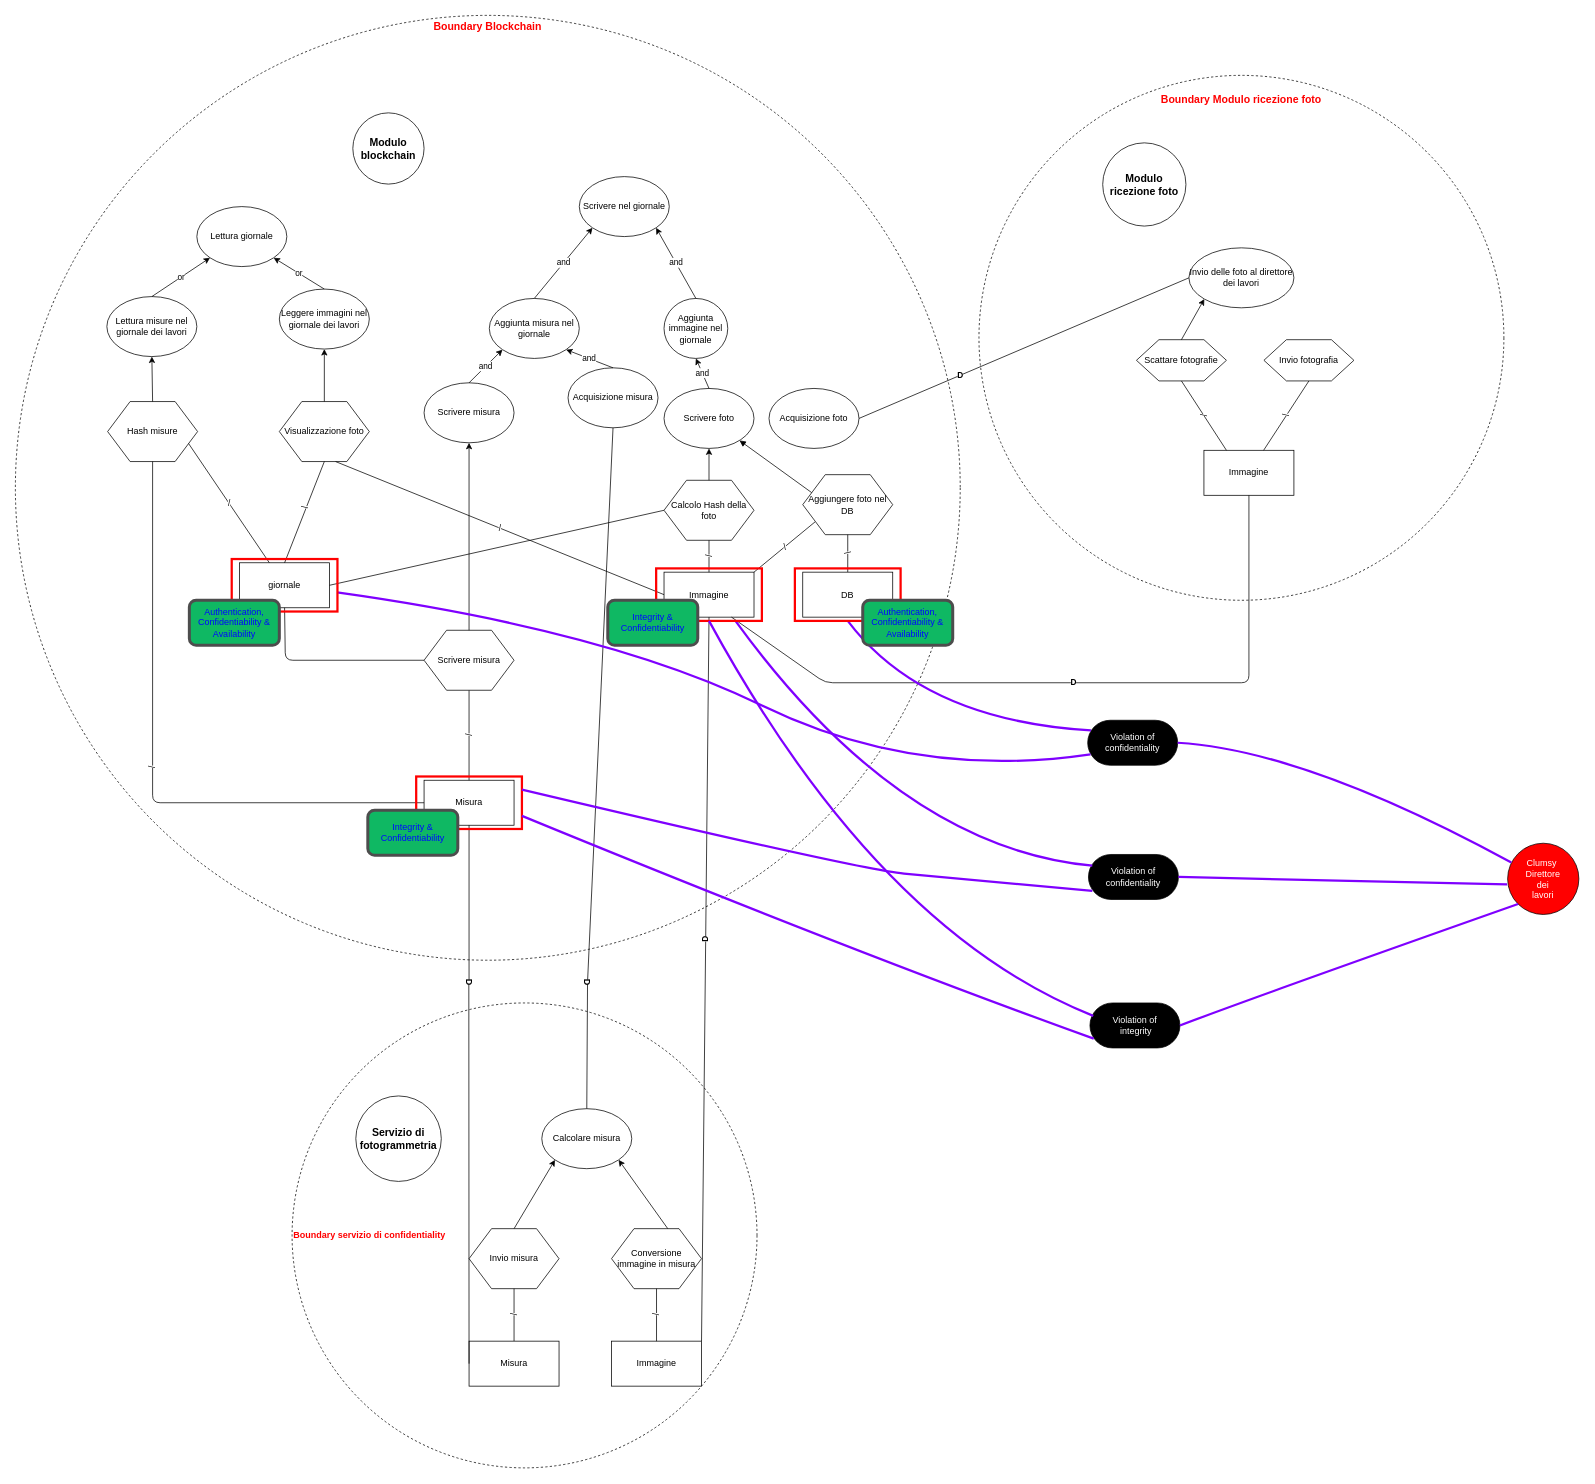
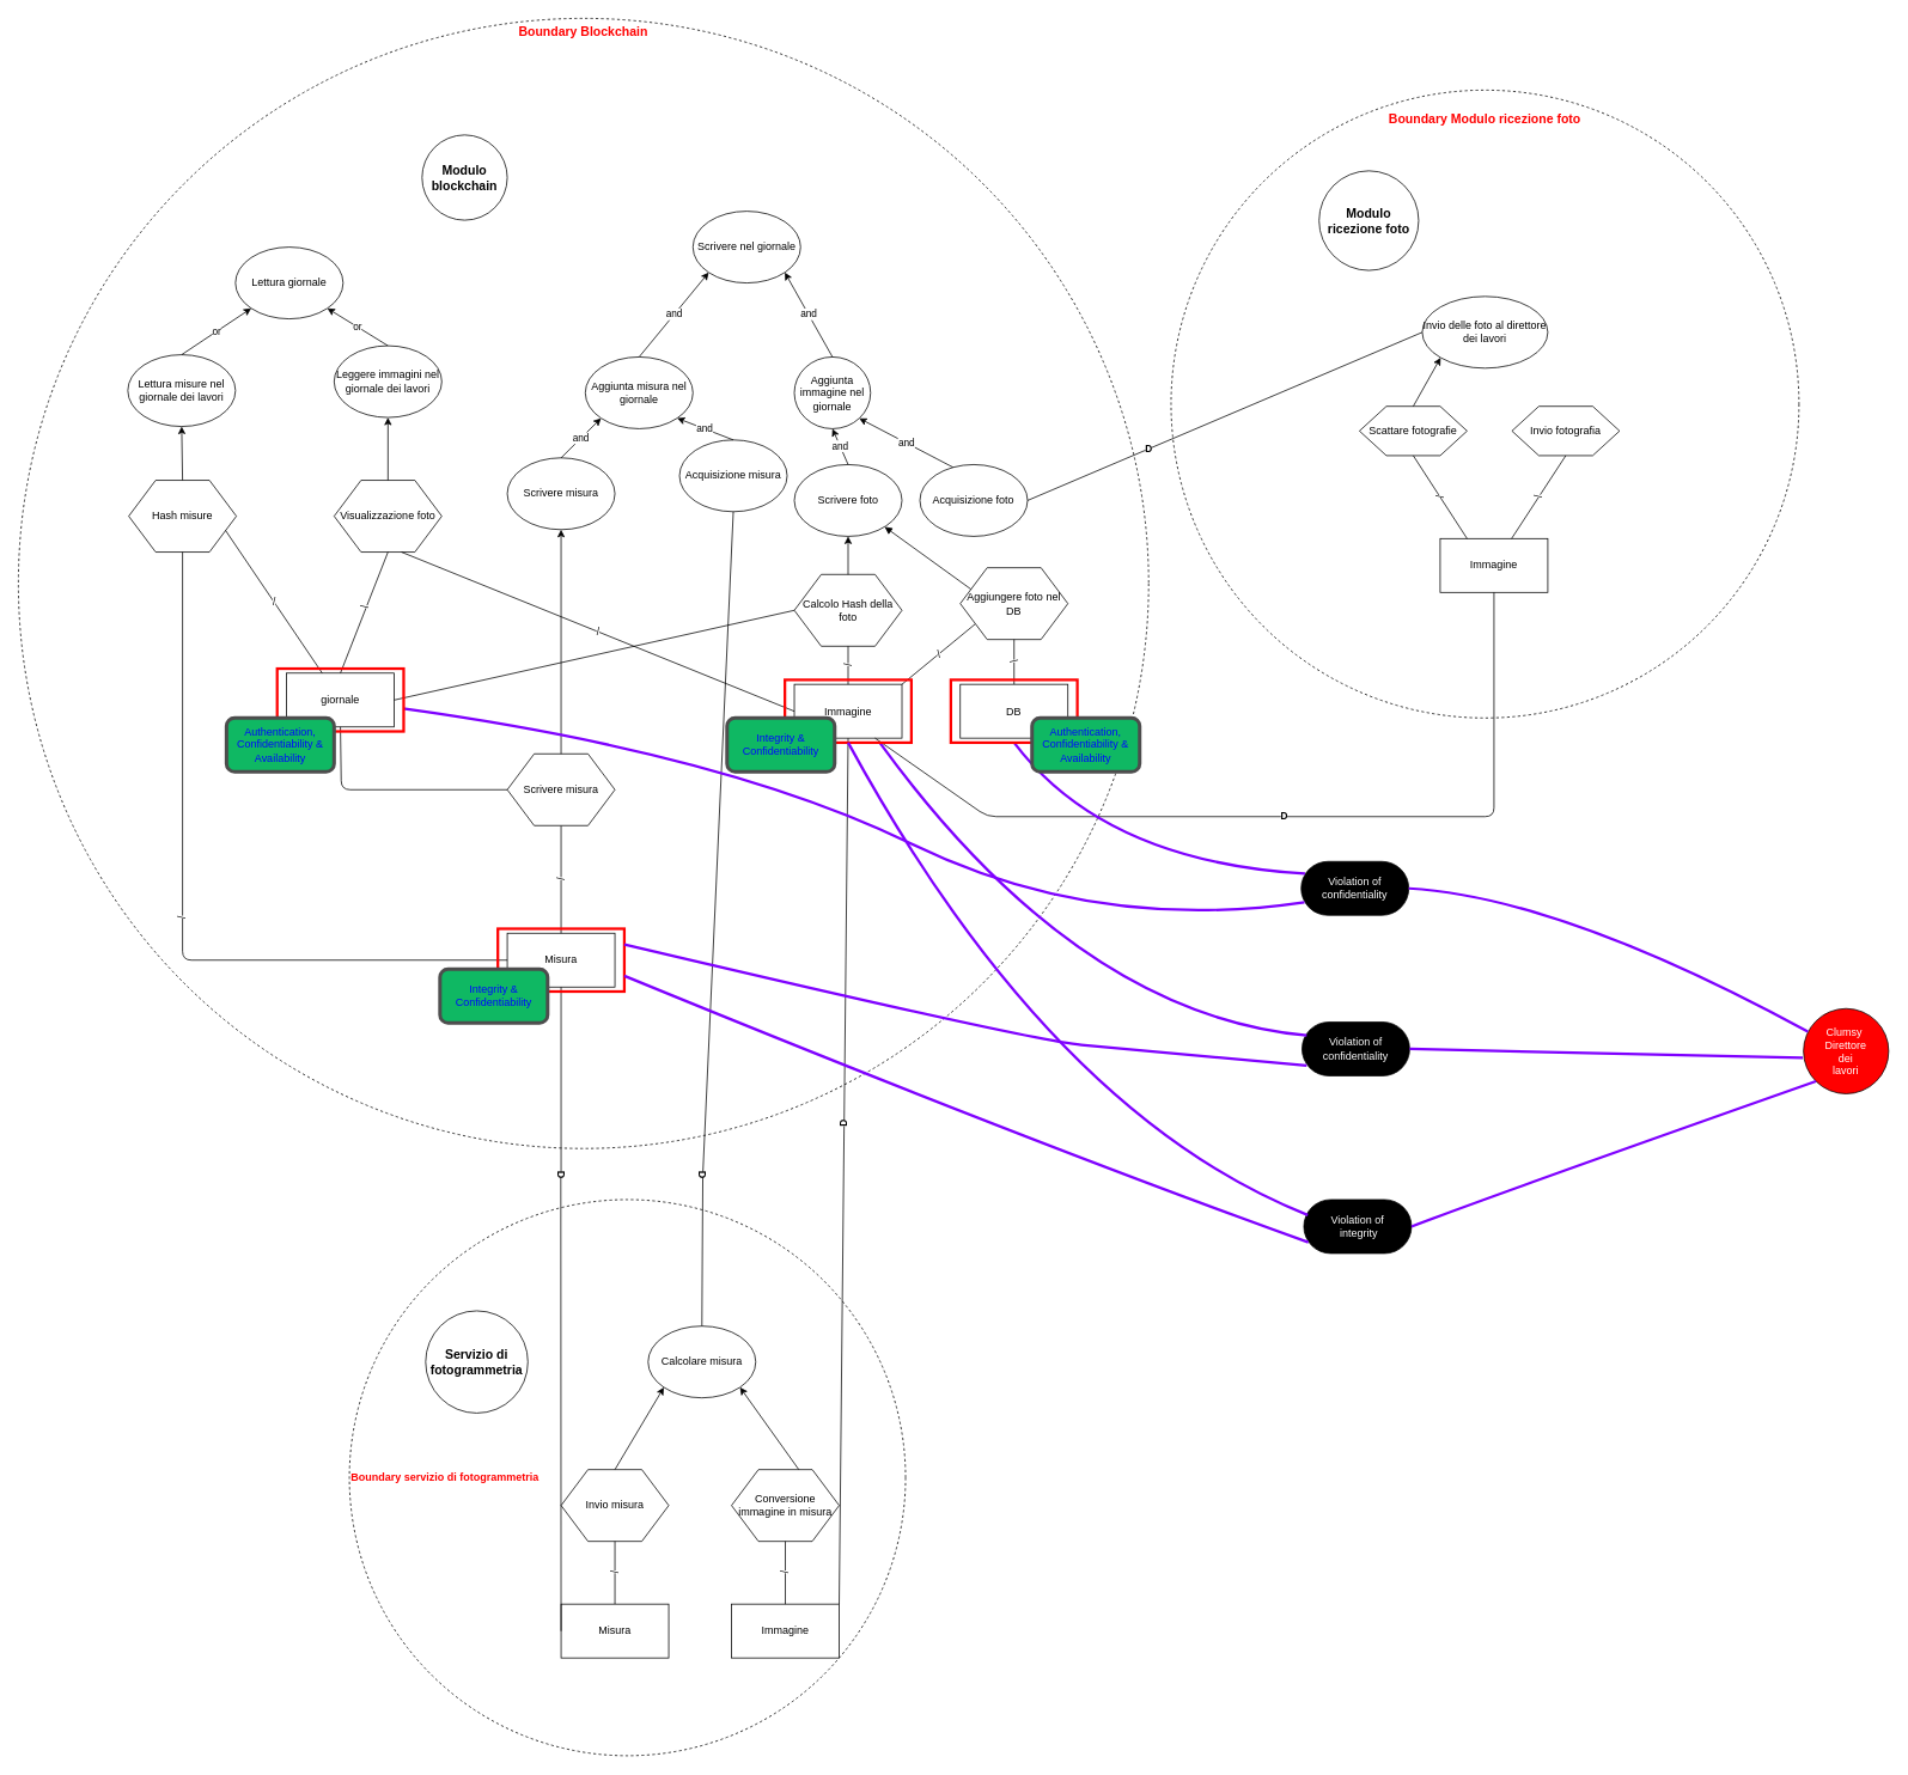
+ <mxCell id="46" value="and" style="endArrow=classic;html=1;entryX=1;entryY=1;entryDx=0;entryDy=0;exitX=0.308;exitY=0.038;exitDx=0;exitDy=0;exitPerimeter=0;" parent="1" source="43" target="11" edge="1"><mxGeometry width="50" height="50" relative="1" as="geometry"><mxPoint x="998" y="652.5" as="sourcePoint" /><mxPoint x="1048" y="602.5" as="targetPoint" /></mxGeometry></mxCell>
- <mxCell id="74" value="&lt;div&gt;&lt;span&gt;&lt;b&gt;&lt;font color=&quot;#ff0000&quot;&gt;Boundary servizio di confidentiality&lt;/font&gt;&lt;/b&gt;&lt;/span&gt;&lt;/div&gt;" style="ellipse;whiteSpace=wrap;html=1;aspect=fixed;dashed=1;fillColor=none;align=left;labelBackgroundColor=none;horizontal=1;verticalAlign=middle;" parent="1" vertex="1"><mxGeometry x="389" y="1337" width="620" height="620" as="geometry" /></mxCell>
+ <mxCell id="74" value="&lt;div&gt;&lt;span&gt;&lt;b&gt;&lt;font color=&quot;#ff0000&quot;&gt;Boundary servizio di fotogrammetria&lt;/font&gt;&lt;/b&gt;&lt;/span&gt;&lt;/div&gt;" style="ellipse;whiteSpace=wrap;html=1;aspect=fixed;dashed=1;fillColor=none;align=left;labelBackgroundColor=none;horizontal=1;verticalAlign=middle;" parent="1" vertex="1"><mxGeometry x="389" y="1337" width="620" height="620" as="geometry" /></mxCell>
